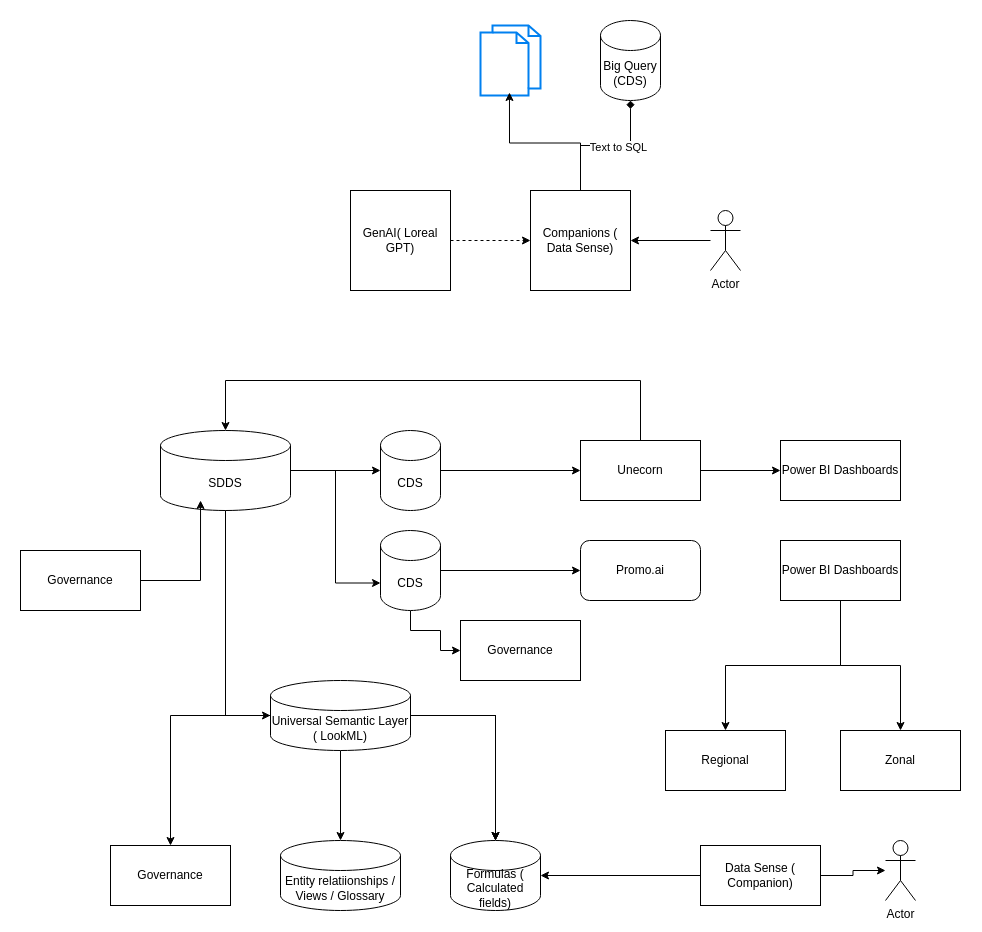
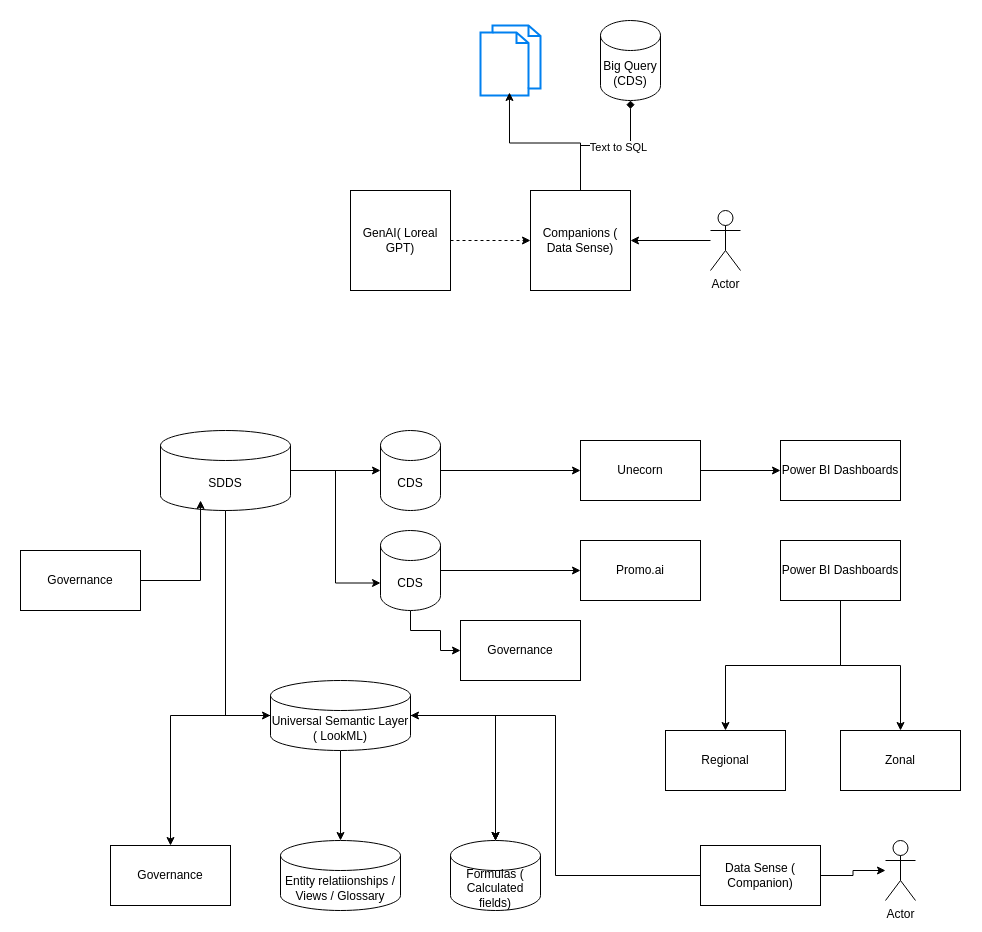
- <mxCell id="18" style="edgeStyle=orthogonalEdgeStyle;rounded=0;orthogonalLoop=1;jettySize=auto;html=1;entryX=0.5;entryY=0;entryDx=0;entryDy=0;entryPerimeter=0;" edge="1" parent="1" source="17" target="13"><mxGeometry relative="1" as="geometry"><Array as="points"><mxPoint x="640" y="380" /><mxPoint x="225" y="380" /></Array></mxGeometry></mxCell>
- <mxCell id="23" value="Promo.ai" style="whiteSpace=wrap;html=1;rounded=1;" vertex="1" parent="1"><mxGeometry x="580" y="540" width="120" height="60" as="geometry" /></mxCell>
+ <mxCell id="23" value="Promo.ai" style="whiteSpace=wrap;html=1;" vertex="1" parent="1"><mxGeometry x="580" y="540" width="120" height="60" as="geometry" /></mxCell>
- <mxCell id="45" style="edgeStyle=orthogonalEdgeStyle;rounded=0;orthogonalLoop=1;jettySize=auto;html=1;" edge="1" parent="1" source="44" target="37"><mxGeometry relative="1" as="geometry" /></mxCell>
+ <mxCell id="45" style="edgeStyle=orthogonalEdgeStyle;rounded=0;orthogonalLoop=1;jettySize=auto;html=1;entryX=1;entryY=0.5;entryDx=0;entryDy=0;entryPerimeter=0;" edge="1" parent="1" source="44" target="34"><mxGeometry relative="1" as="geometry" /></mxCell>
